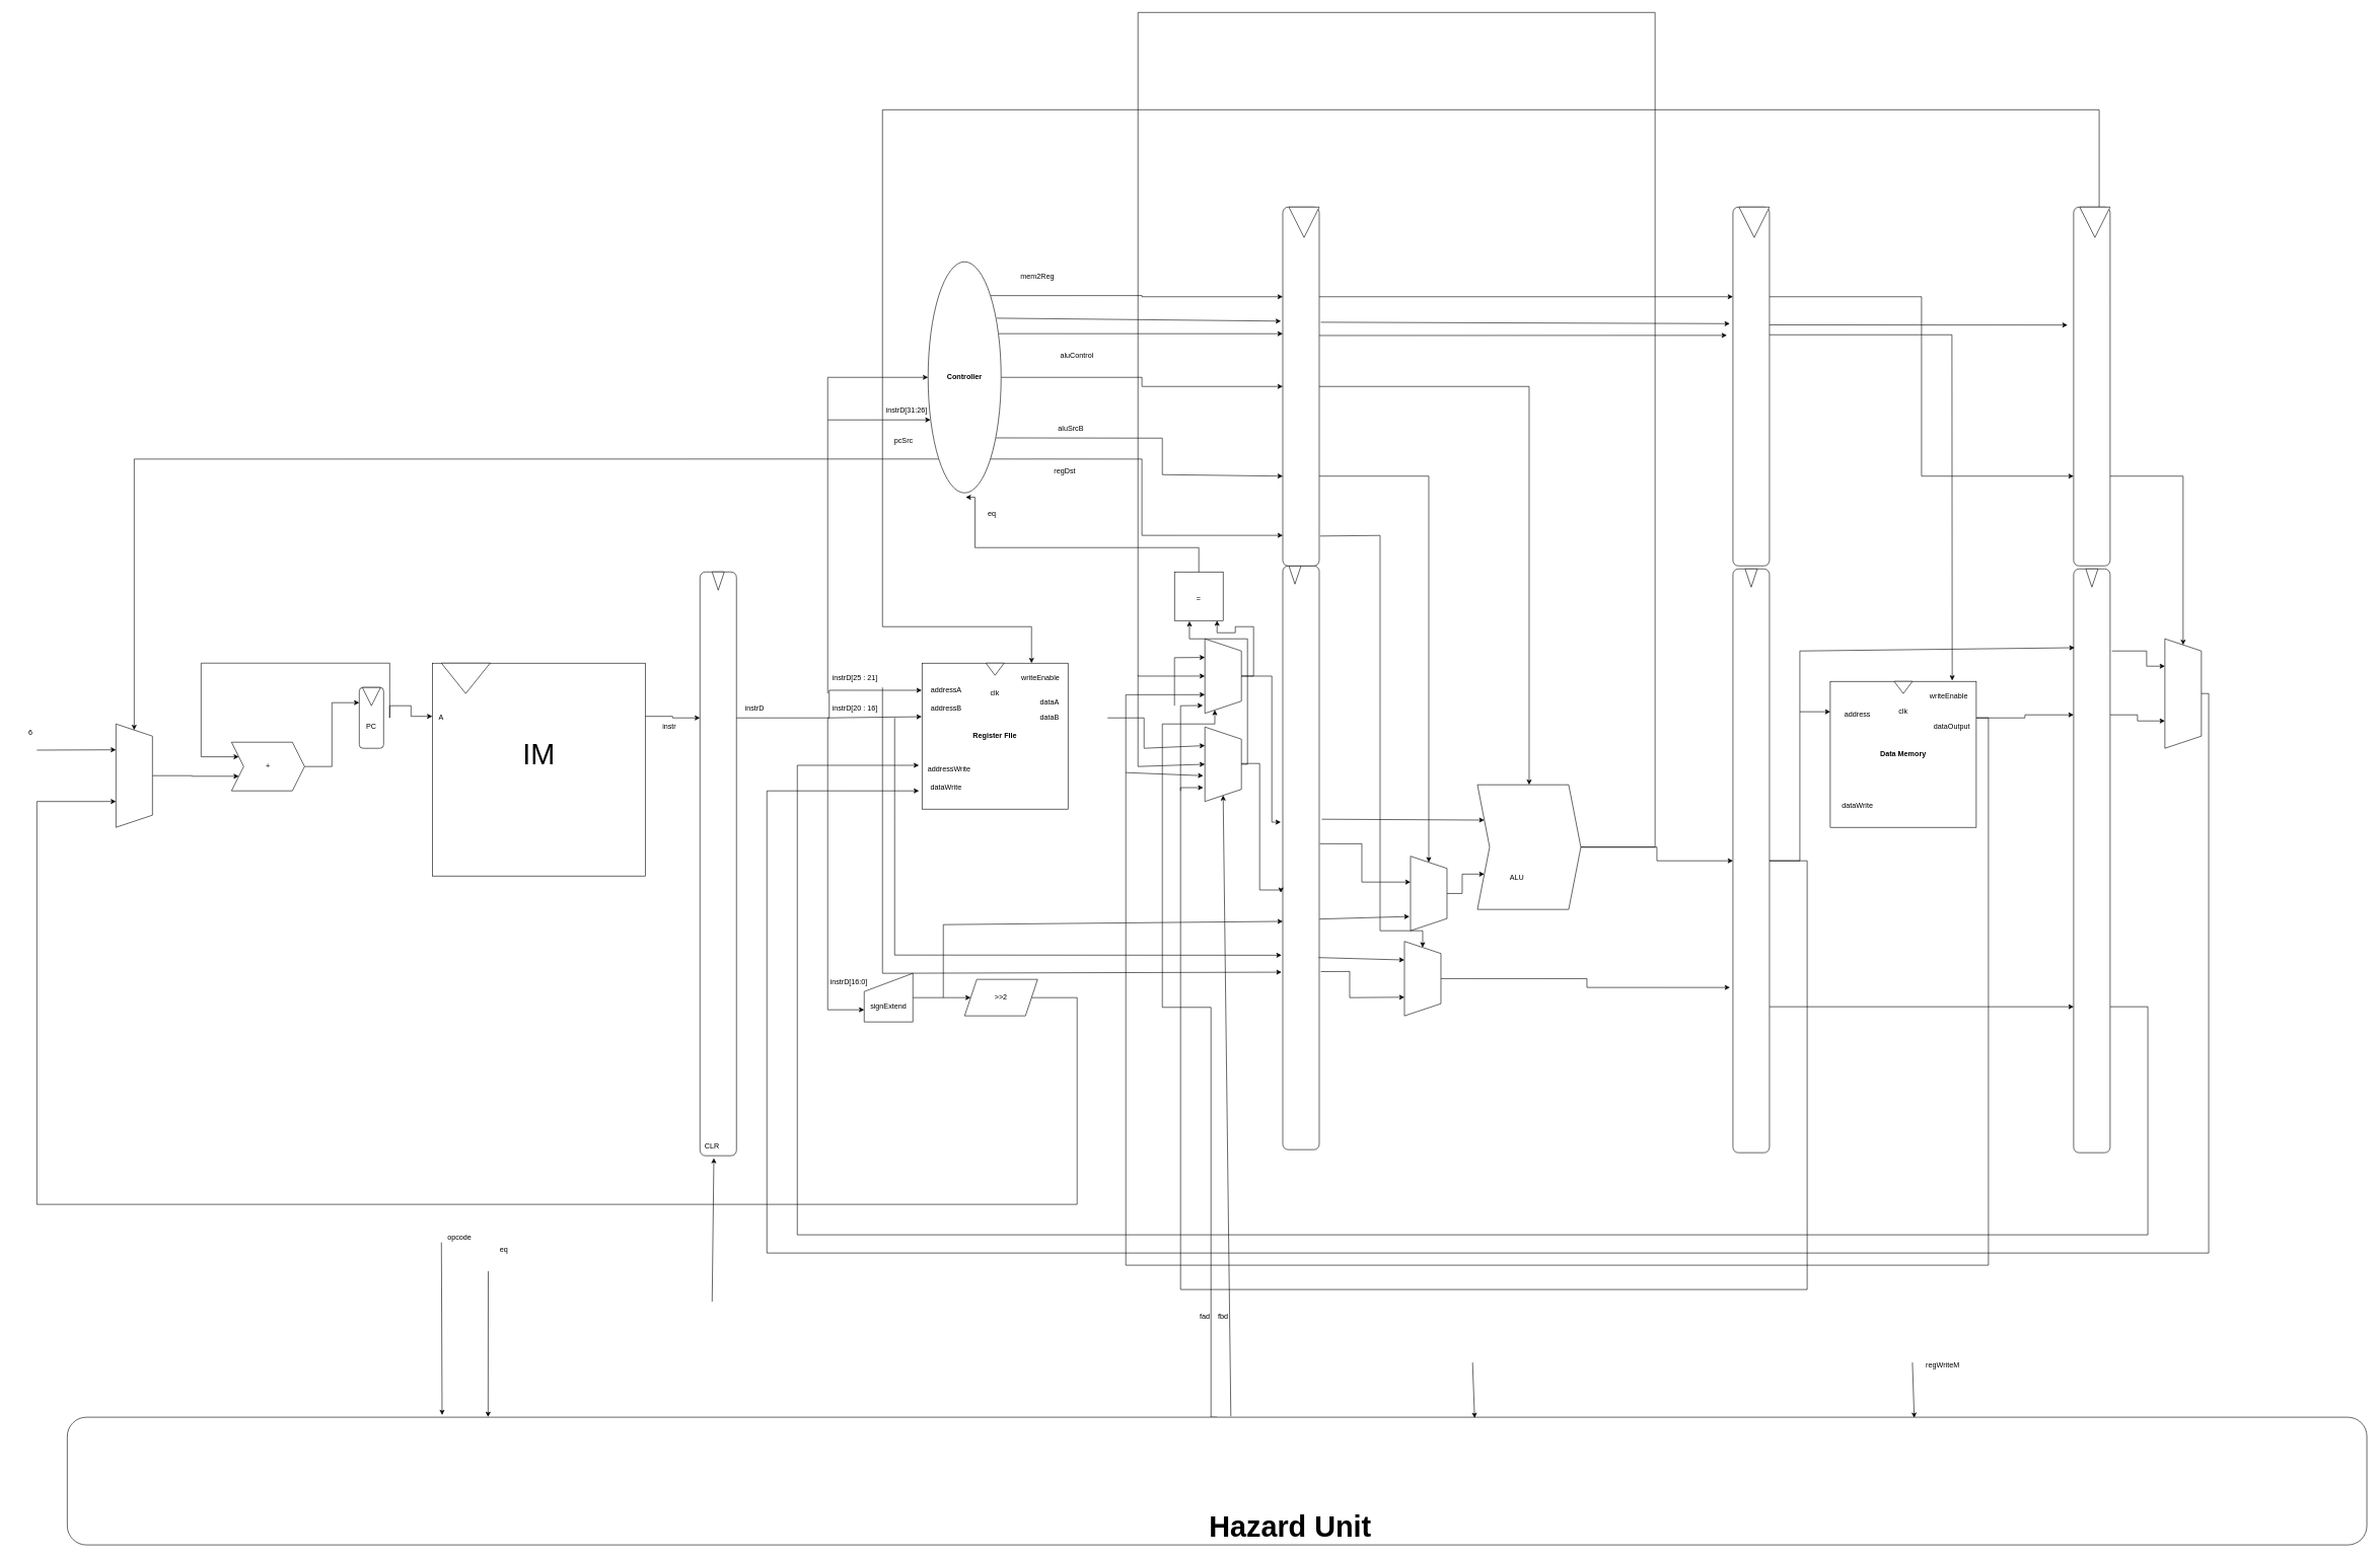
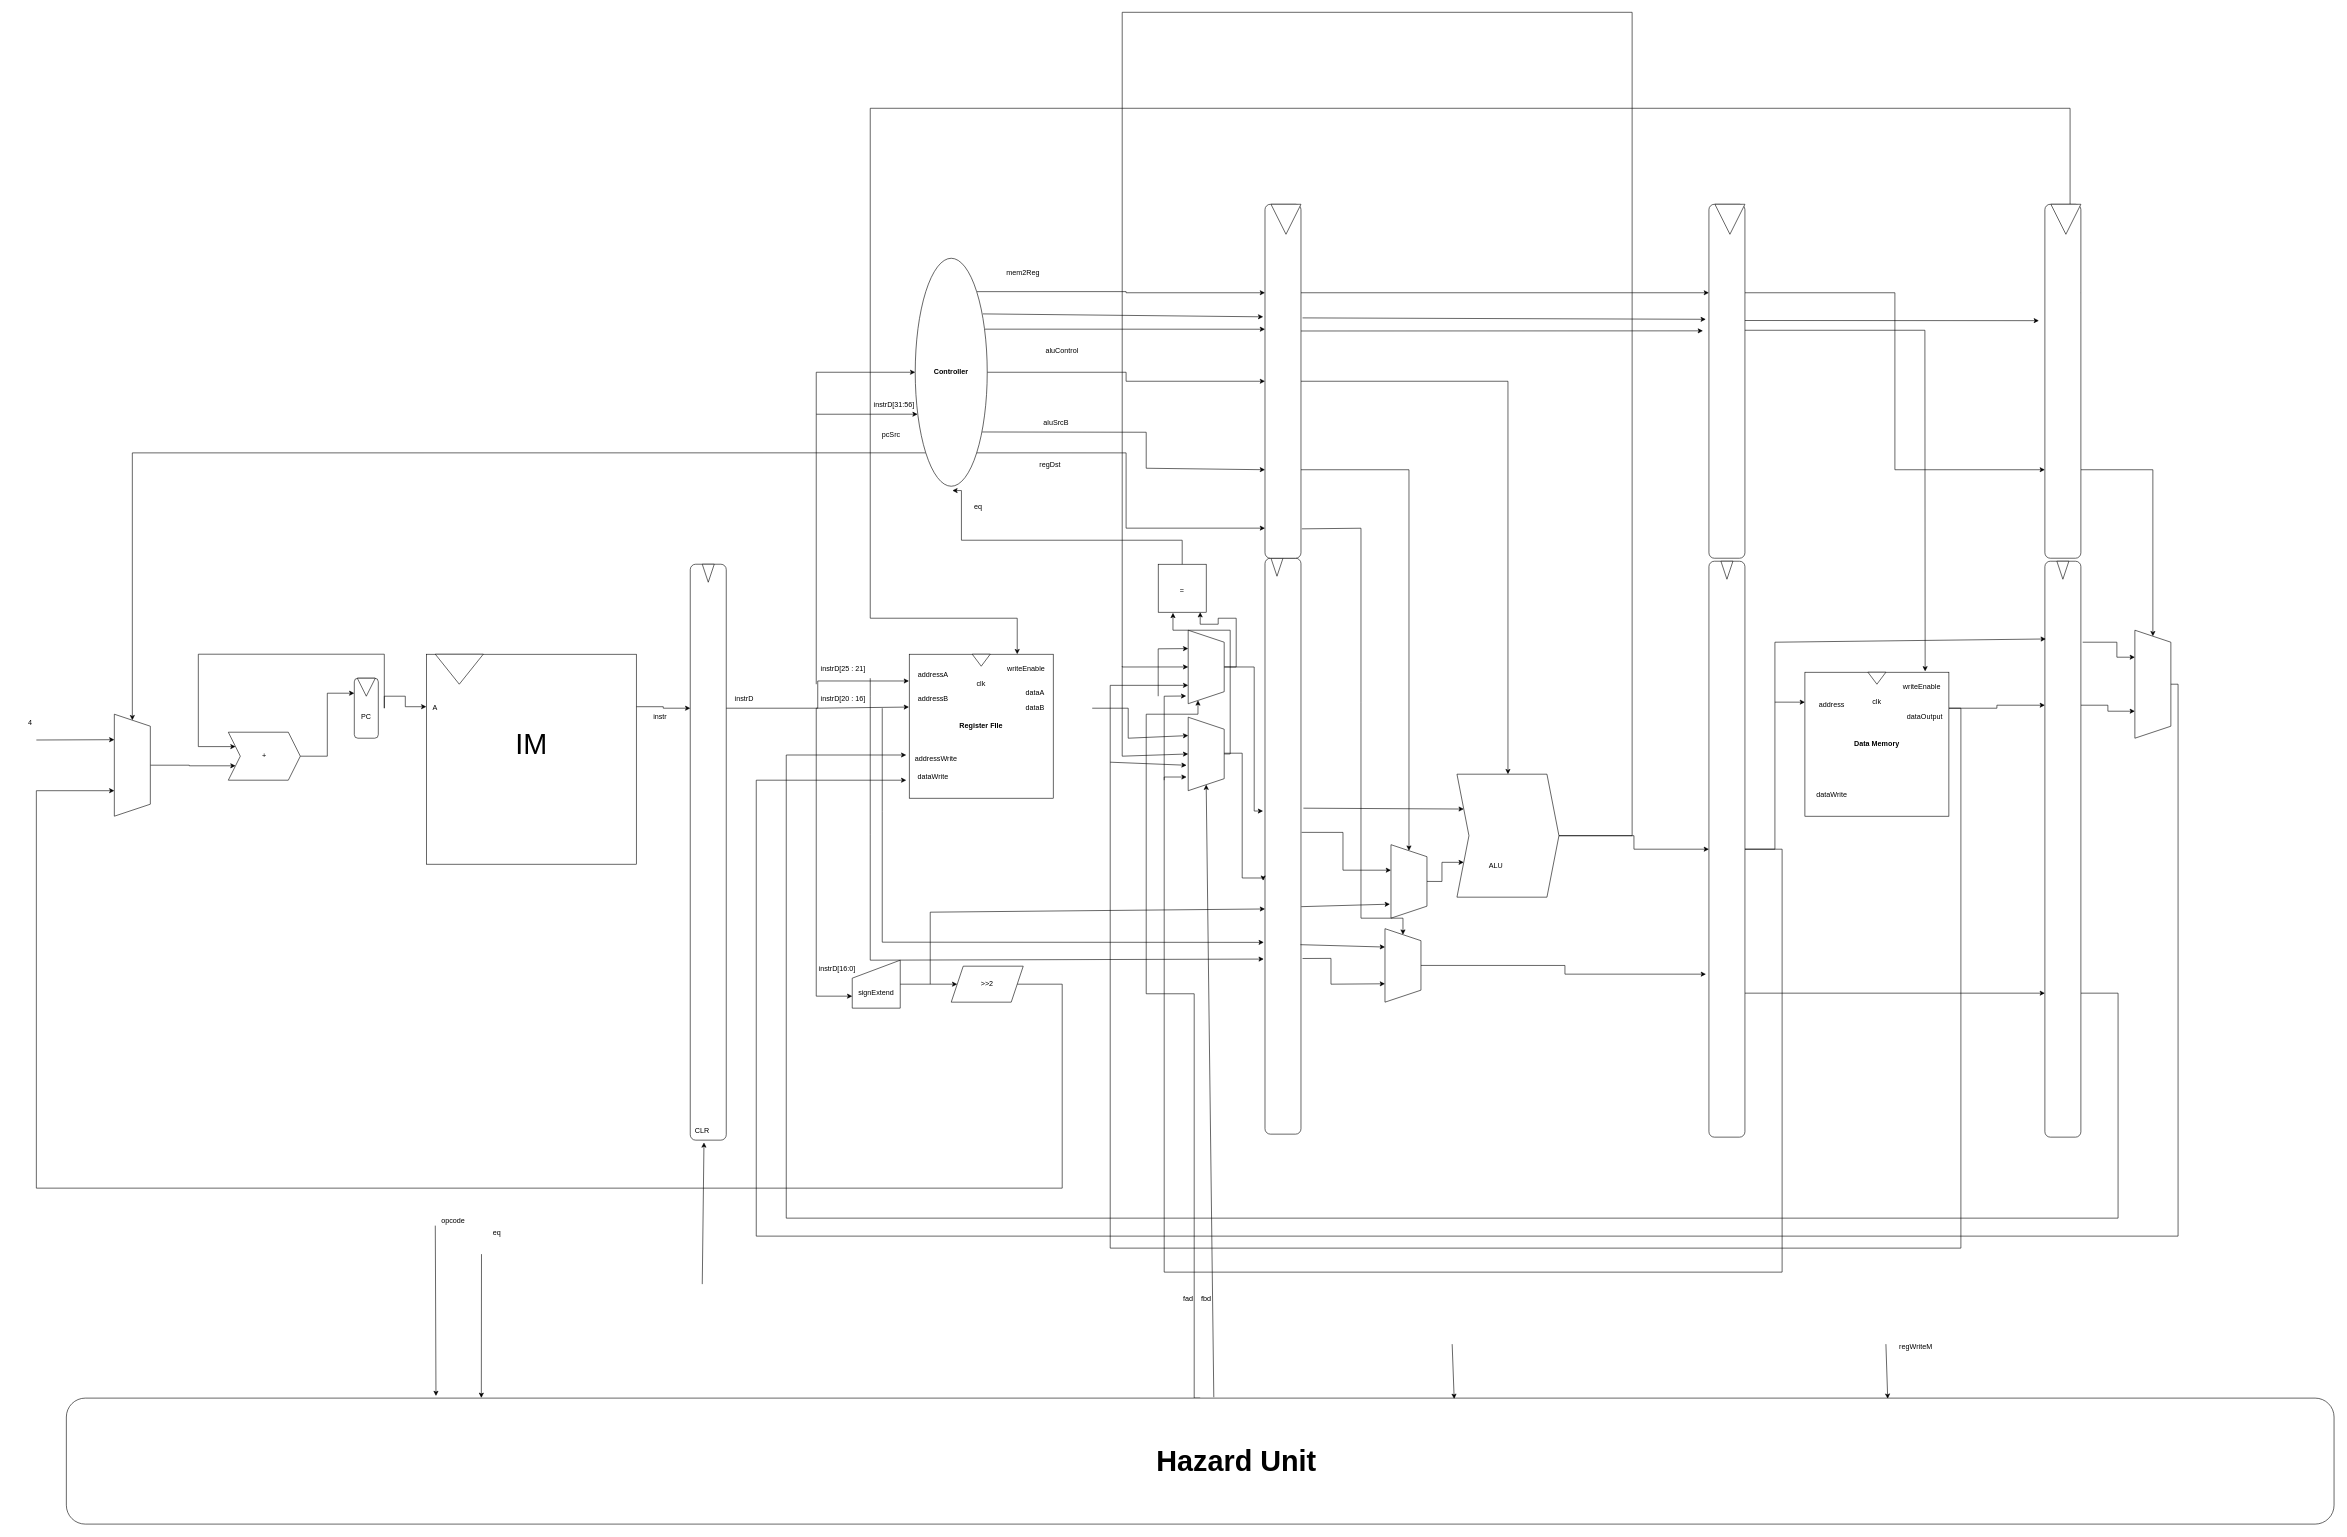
- <mxCell id="122" value="instrD[31:26]" style="text;html=1;align=center;verticalAlign=middle;whiteSpace=wrap;rounded=0;" vertex="1" parent="1"><mxGeometry x="1470" y="660" width="40" height="30" as="geometry" /></mxCell>
+ <mxCell id="122" value="instrD[31:56]" style="text;html=1;align=center;verticalAlign=middle;whiteSpace=wrap;rounded=0;" vertex="1" parent="1"><mxGeometry x="1470" y="660" width="40" height="30" as="geometry" /></mxCell>
- <mxCell id="25" value="addressA" style="text;strokeColor=none;align=center;fillColor=none;html=1;verticalAlign=middle;whiteSpace=wrap;rounded=0;" parent="1" vertex="1"><mxGeometry x="1525" y="1120" width="60" height="30" as="geometry" /></mxCell>
+ <mxCell id="25" value="addressA" style="text;strokeColor=none;align=center;fillColor=none;html=1;verticalAlign=middle;whiteSpace=wrap;rounded=0;" parent="1" vertex="1"><mxGeometry x="1525" y="1110" width="60" height="30" as="geometry" /></mxCell>
- <mxCell id="44" value="6" style="text;html=1;align=center;verticalAlign=middle;whiteSpace=wrap;rounded=0;" vertex="1" parent="1"><mxGeometry x="20" y="1190" width="60" height="30" as="geometry" /></mxCell>
+ <mxCell id="44" value="4" style="text;html=1;align=center;verticalAlign=middle;whiteSpace=wrap;rounded=0;" vertex="1" parent="1"><mxGeometry x="20" y="1190" width="60" height="30" as="geometry" /></mxCell>
- <mxCell id="149" value="&lt;font style=&quot;font-size: 48px;&quot;&gt;Hazard Unit&lt;/font&gt;" style="text;strokeColor=none;fillColor=none;html=1;fontSize=24;fontStyle=1;verticalAlign=middle;align=center;" vertex="1" parent="1"><mxGeometry x="1805" y="2490" width="630" height="40" as="geometry" /></mxCell>
+ <mxCell id="149" value="&lt;font style=&quot;font-size: 48px;&quot;&gt;Hazard Unit&lt;/font&gt;" style="text;strokeColor=none;fillColor=none;html=1;fontSize=24;fontStyle=1;verticalAlign=middle;align=center;" vertex="1" parent="1"><mxGeometry x="1745" y="2415" width="630" height="40" as="geometry" /></mxCell>
